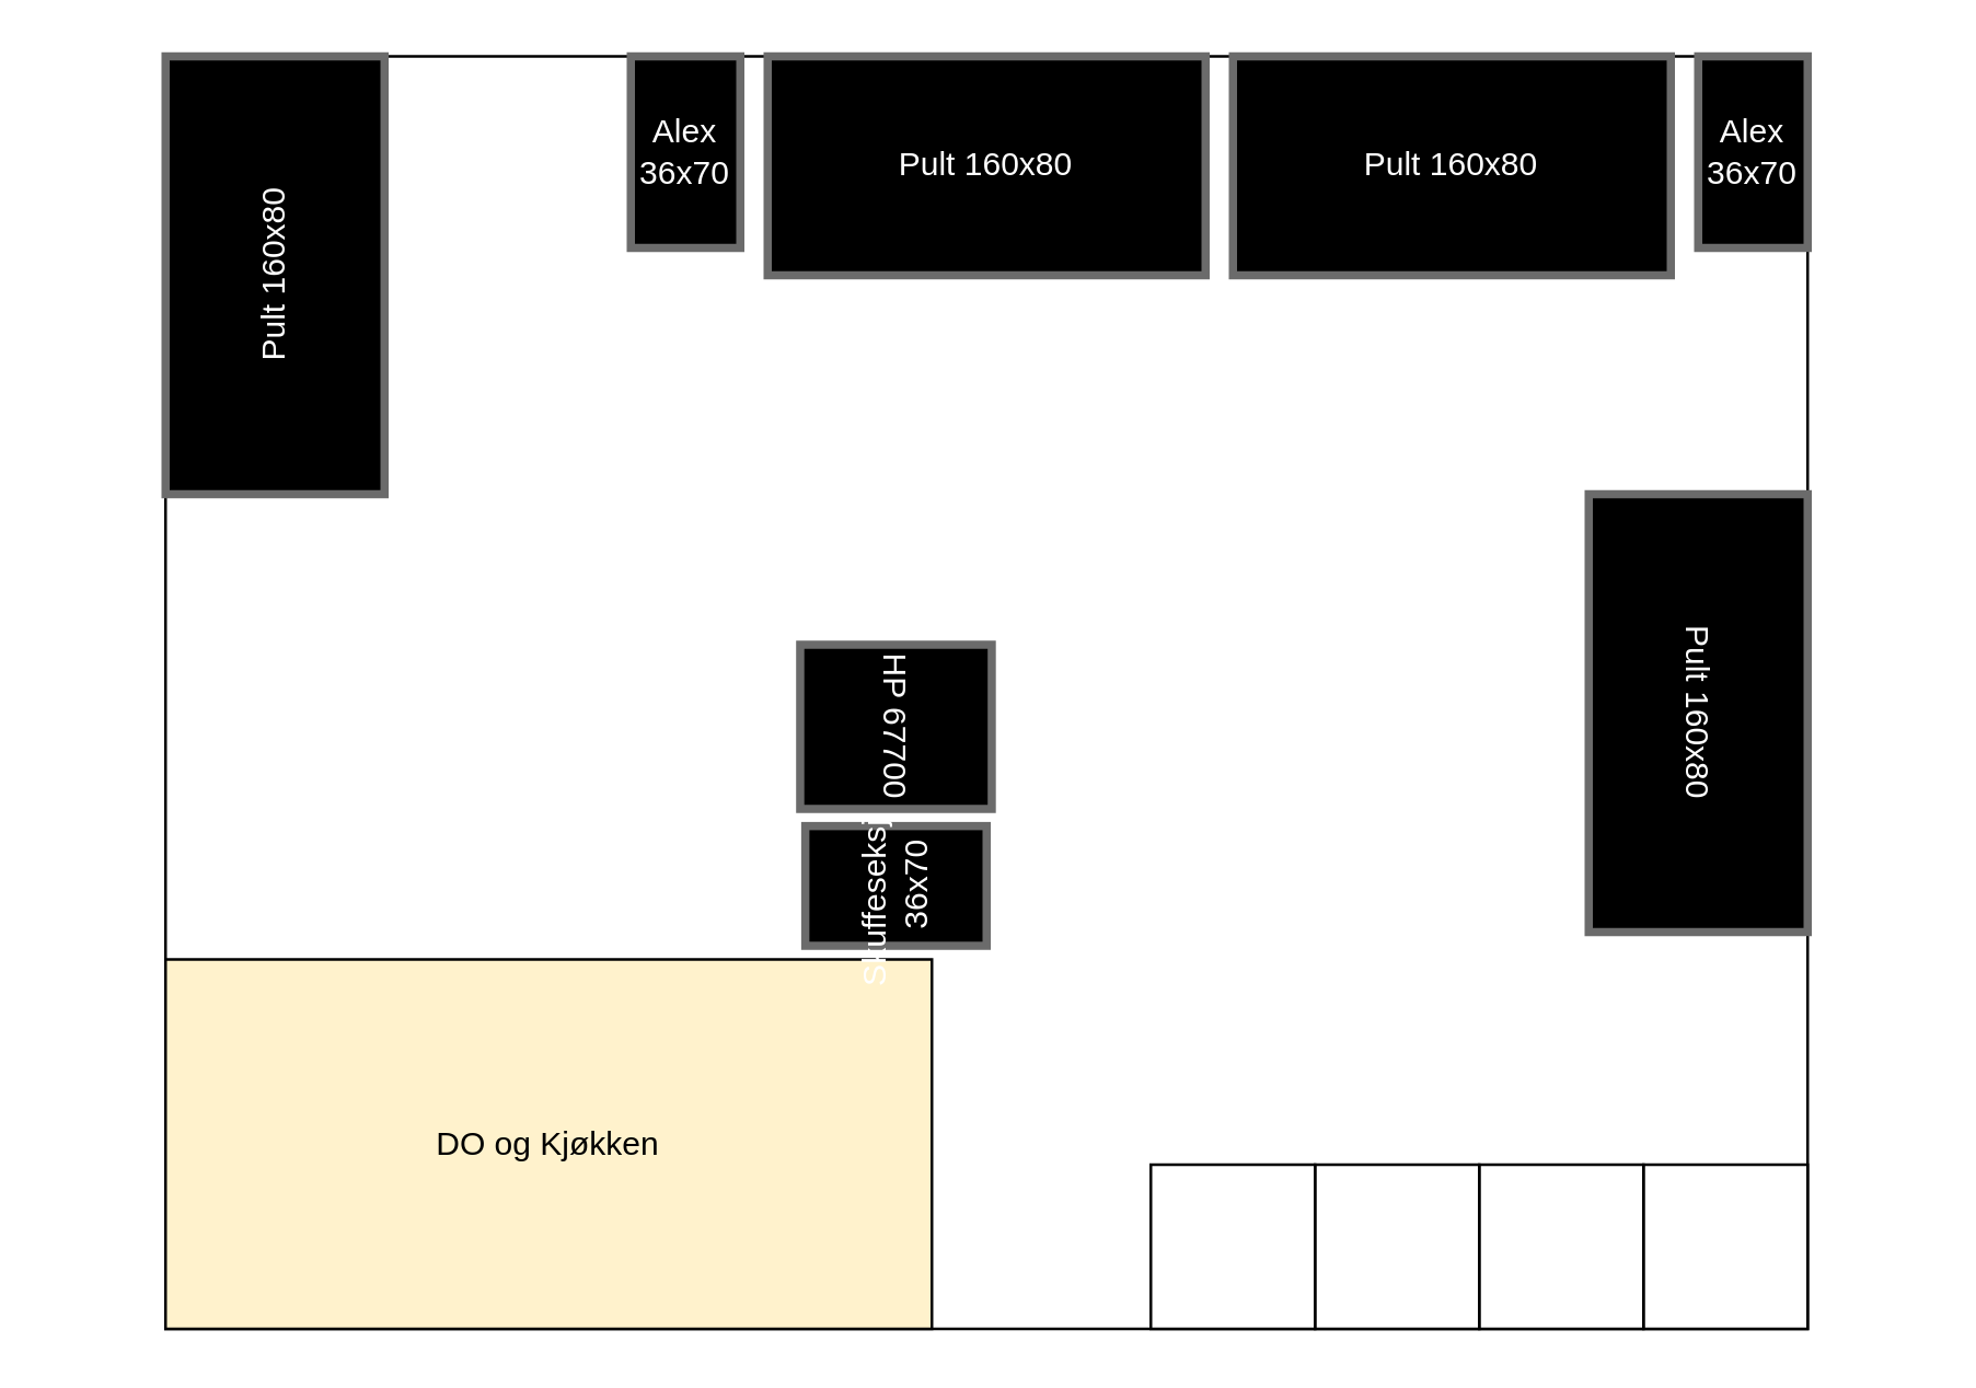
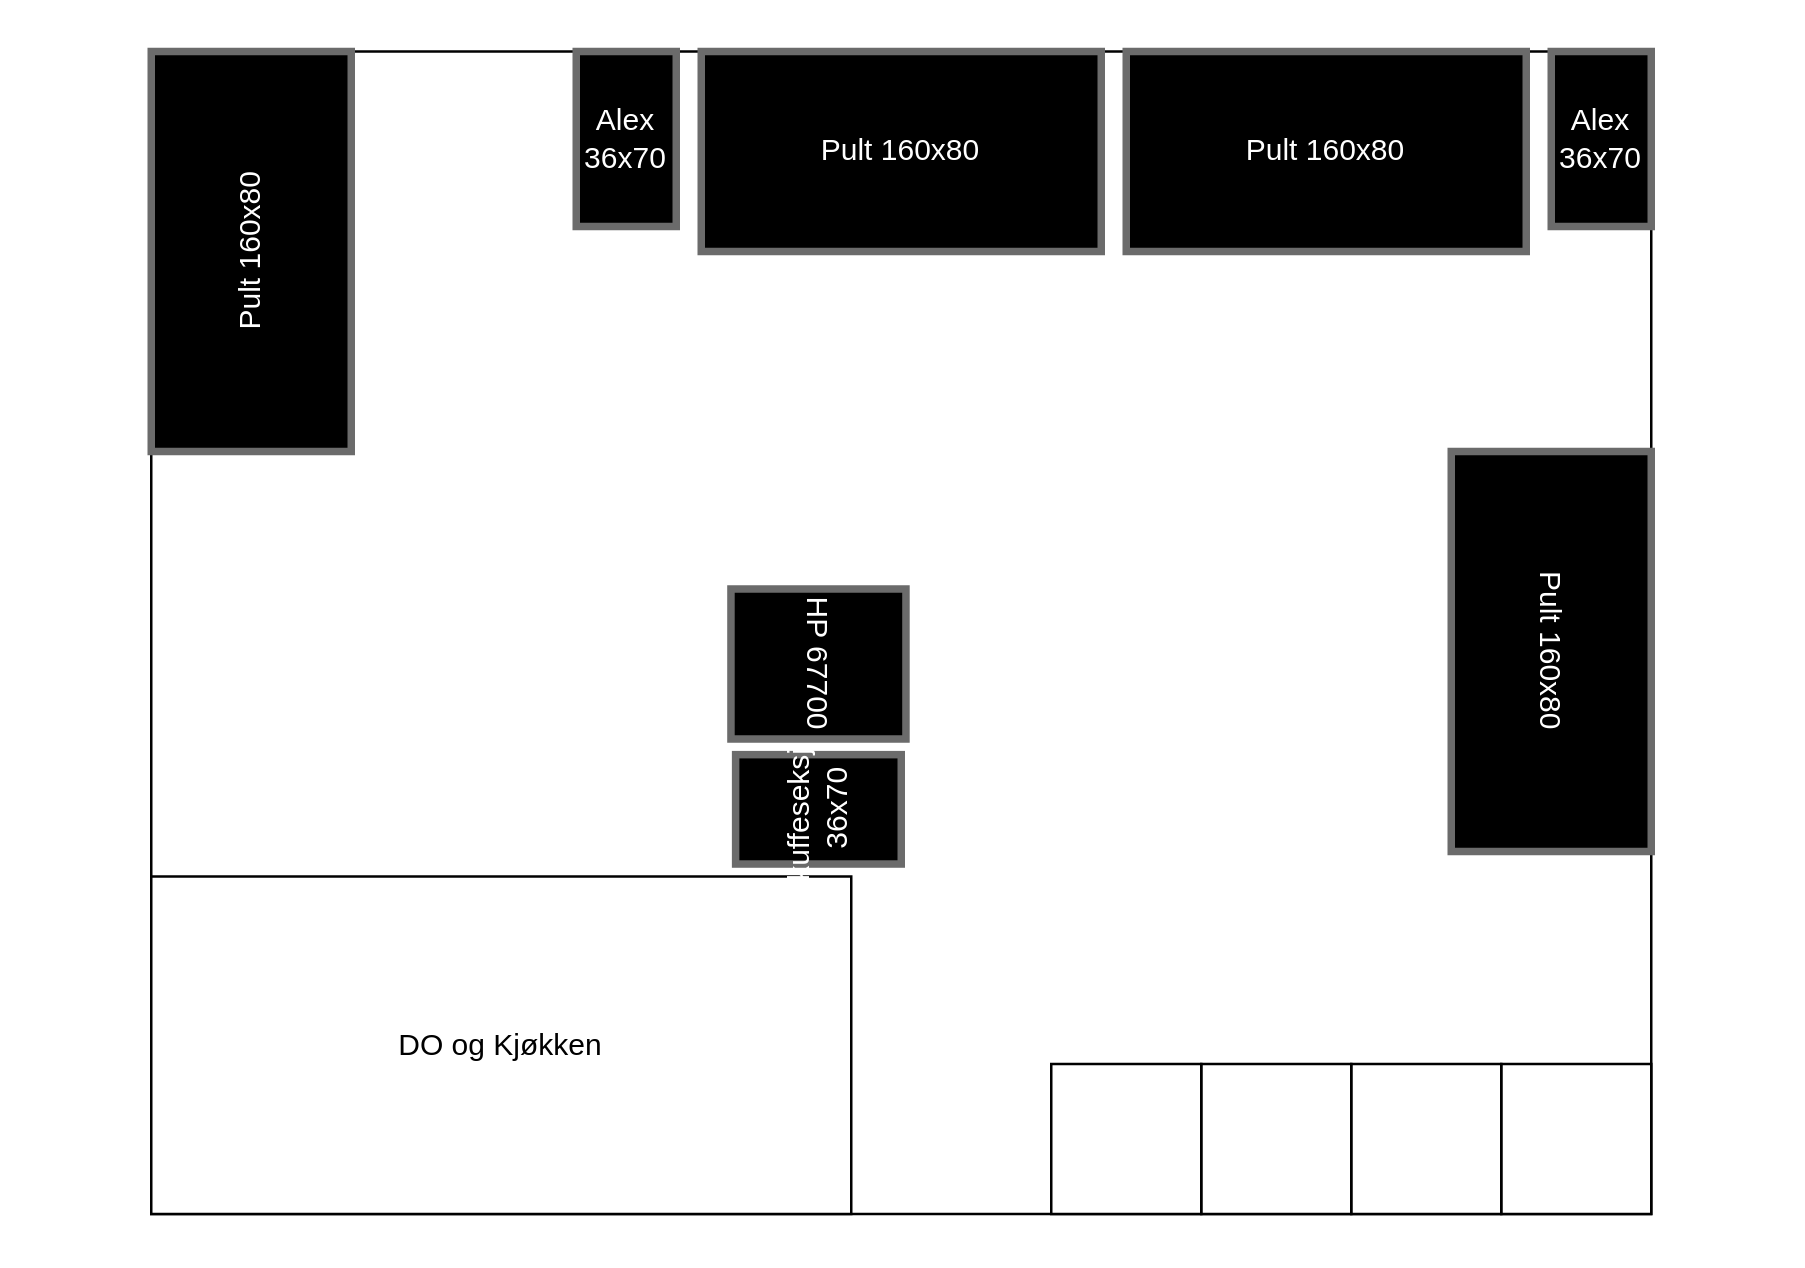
- <mxCell id="13" value="DO og Kjøkken" style="rounded=0;whiteSpace=wrap;html=1;fillColor=#fff2cc;" vertex="1" parent="1"><mxGeometry x="60" y="350" width="280" height="135" as="geometry" /></mxCell>
+ <mxCell id="13" value="DO og Kjøkken" style="rounded=0;whiteSpace=wrap;html=1;" vertex="1" parent="1"><mxGeometry x="60" y="350" width="280" height="135" as="geometry" /></mxCell>
